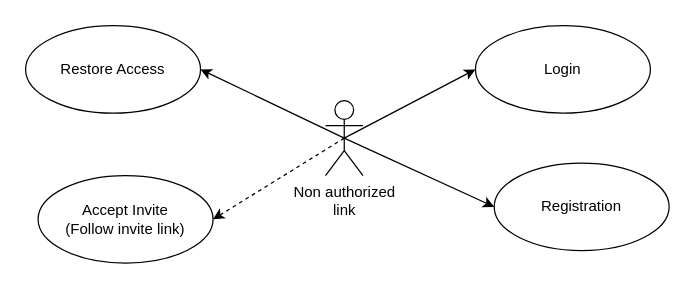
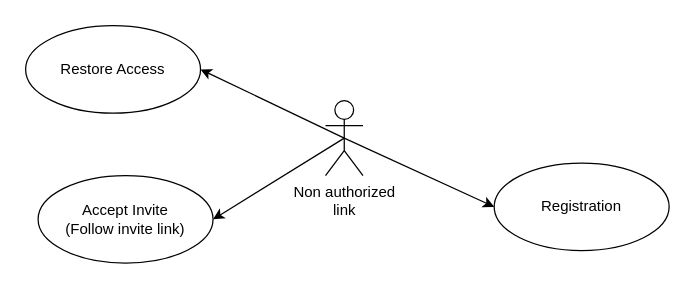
- <mxCell id="7" value="Login" style="ellipse;whiteSpace=wrap;html=1;fontColor=default;" parent="1" vertex="1"><mxGeometry x="380" y="20" width="140" height="70" as="geometry" /></mxCell>
- <mxCell id="2" style="edgeStyle=none;rounded=0;orthogonalLoop=1;jettySize=auto;html=1;exitX=0.5;exitY=0.5;exitDx=0;exitDy=0;exitPerimeter=0;entryX=0;entryY=0.5;entryDx=0;entryDy=0;fontColor=default;" parent="1" source="6" target="7" edge="1"><mxGeometry relative="1" as="geometry" /></mxCell>
- <mxCell id="5" style="rounded=0;orthogonalLoop=1;jettySize=auto;html=1;exitX=0.5;exitY=0.5;exitDx=0;exitDy=0;exitPerimeter=0;entryX=1;entryY=0.5;entryDx=0;entryDy=0;dashed=1;" parent="1" source="6" target="10" edge="1"><mxGeometry relative="1" as="geometry" /></mxCell>
+ <mxCell id="5" style="rounded=0;orthogonalLoop=1;jettySize=auto;html=1;exitX=0.5;exitY=0.5;exitDx=0;exitDy=0;exitPerimeter=0;entryX=1;entryY=0.5;entryDx=0;entryDy=0;" parent="1" source="6" target="10" edge="1"><mxGeometry relative="1" as="geometry" /></mxCell>
